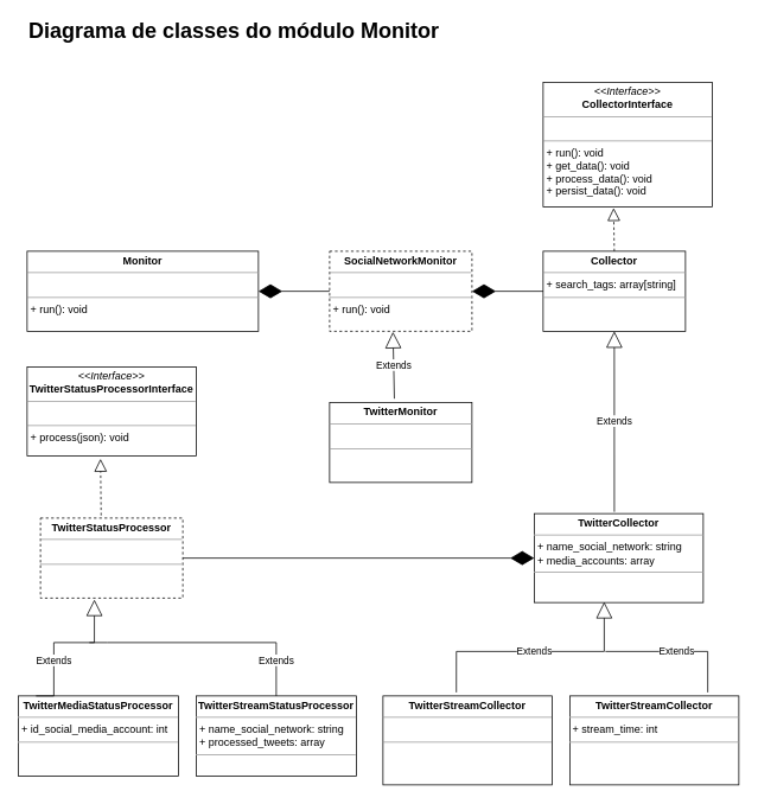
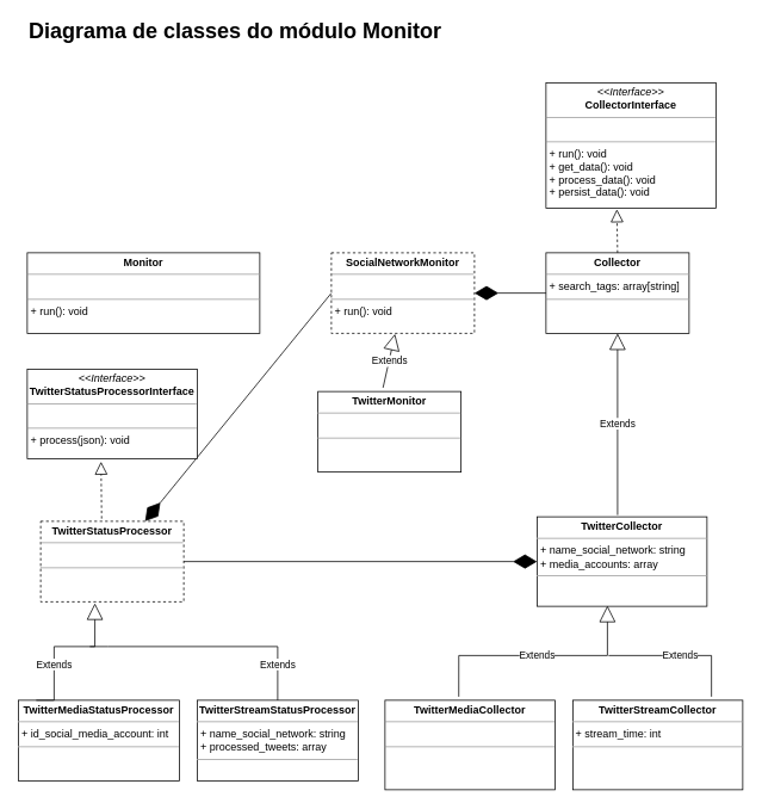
- <mxCell id="5" value="" style="endArrow=diamondThin;endFill=1;endSize=24;html=1;rounded=0;entryX=1;entryY=0.5;entryDx=0;entryDy=0;exitX=0;exitY=0.5;exitDx=0;exitDy=0;" parent="1" source="4" target="3" edge="1"><mxGeometry width="160" relative="1" as="geometry"><mxPoint x="330" y="282" as="sourcePoint" /><mxPoint x="490" y="282" as="targetPoint" /></mxGeometry></mxCell>
+ <mxCell id="5" value="" style="endArrow=diamondThin;endFill=1;endSize=24;html=1;rounded=0;exitX=0;exitY=0.5;exitDx=0;exitDy=0;" parent="1" source="4" target="15" edge="1"><mxGeometry width="160" relative="1" as="geometry"><mxPoint x="330" y="282" as="sourcePoint" /><mxPoint x="490" y="282" as="targetPoint" /></mxGeometry></mxCell>
- <mxCell id="6" value="&lt;p style=&quot;margin:0px;margin-top:4px;text-align:center;&quot;&gt;&lt;b&gt;TwitterMonitor&lt;/b&gt;&lt;br&gt;&lt;/p&gt;&lt;hr size=&quot;1&quot;&gt;&lt;p style=&quot;margin:0px;margin-left:4px;&quot;&gt;&lt;br&gt;&lt;/p&gt;&lt;hr size=&quot;1&quot;&gt;" style="verticalAlign=top;align=left;overflow=fill;fontSize=12;fontFamily=Helvetica;html=1;" parent="1" vertex="1"><mxGeometry x="370" y="452" width="160" height="90" as="geometry" /></mxCell>
+ <mxCell id="6" value="&lt;p style=&quot;margin:0px;margin-top:4px;text-align:center;&quot;&gt;&lt;b&gt;TwitterMonitor&lt;/b&gt;&lt;br&gt;&lt;/p&gt;&lt;hr size=&quot;1&quot;&gt;&lt;p style=&quot;margin:0px;margin-left:4px;&quot;&gt;&lt;br&gt;&lt;/p&gt;&lt;hr size=&quot;1&quot;&gt;" style="verticalAlign=top;align=left;overflow=fill;fontSize=12;fontFamily=Helvetica;html=1;" parent="1" vertex="1"><mxGeometry x="355" y="437" width="160" height="90" as="geometry" /></mxCell>
- <mxCell id="13" value="&lt;p style=&quot;margin:0px;margin-top:4px;text-align:center;&quot;&gt;&lt;b&gt;TwitterStreamCollector&lt;br&gt;&lt;/b&gt;&lt;/p&gt;&lt;hr size=&quot;1&quot;&gt;&lt;br&gt;&lt;hr size=&quot;1&quot;&gt;" style="verticalAlign=top;align=left;overflow=fill;fontSize=12;fontFamily=Helvetica;html=1;" parent="1" vertex="1"><mxGeometry x="430" y="782" width="190" height="100" as="geometry" /></mxCell>
+ <mxCell id="13" value="&lt;p style=&quot;margin:0px;margin-top:4px;text-align:center;&quot;&gt;&lt;b&gt;TwitterMediaCollector&lt;br&gt;&lt;/b&gt;&lt;/p&gt;&lt;hr size=&quot;1&quot;&gt;&lt;br&gt;&lt;hr size=&quot;1&quot;&gt;" style="verticalAlign=top;align=left;overflow=fill;fontSize=12;fontFamily=Helvetica;html=1;" parent="1" vertex="1"><mxGeometry x="430" y="782" width="190" height="100" as="geometry" /></mxCell>
